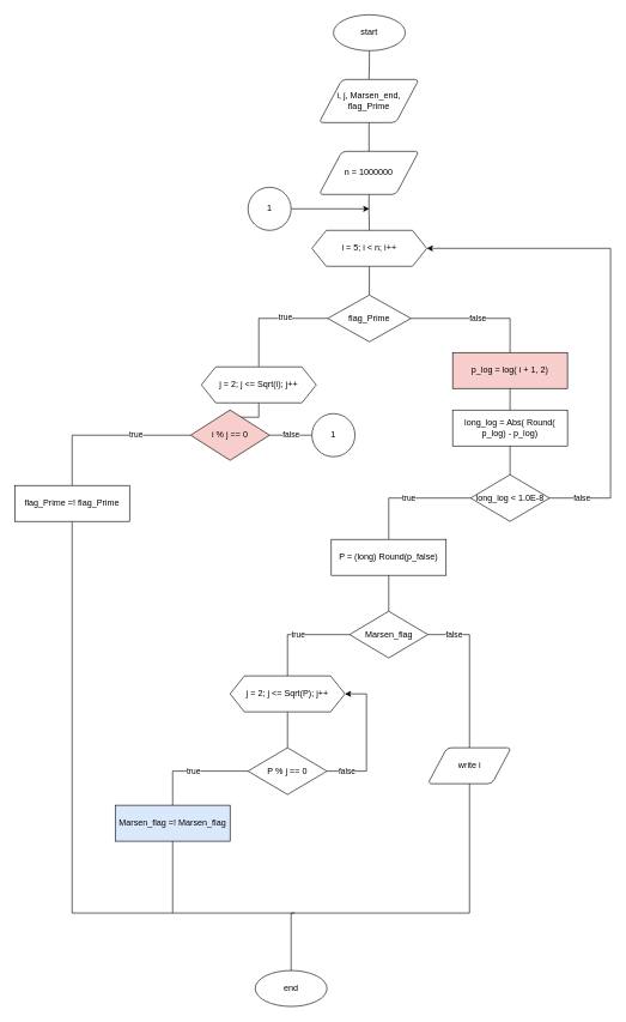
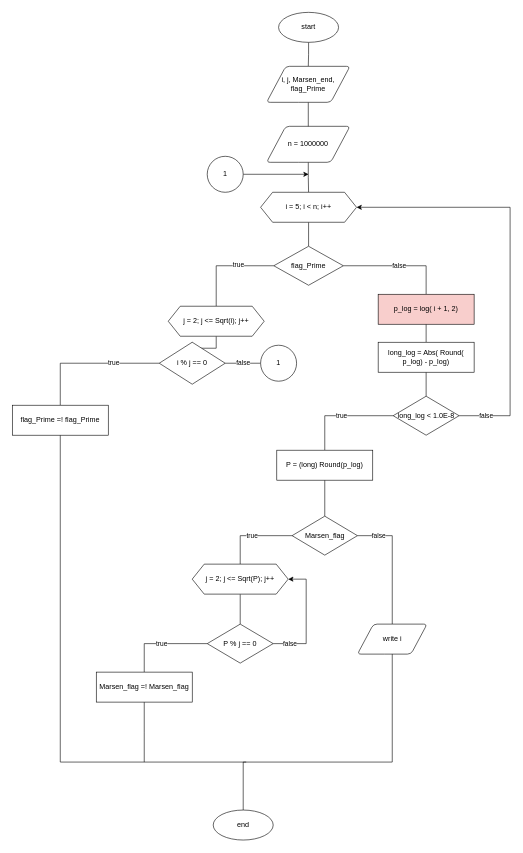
- <mxCell id="15" value="i % j == 0" style="rhombus;whiteSpace=wrap;html=1;strokeWidth=1;fillColor=#f8cecc;" vertex="1" parent="1"><mxGeometry x="265" y="570" width="110" height="70" as="geometry" /></mxCell>
+ <mxCell id="15" value="i % j == 0" style="rhombus;whiteSpace=wrap;html=1;strokeWidth=1;" vertex="1" parent="1"><mxGeometry x="265" y="570" width="110" height="70" as="geometry" /></mxCell>
- <mxCell id="26" value="P = (long) Round(p_false)" style="rounded=0;whiteSpace=wrap;html=1;strokeWidth=1;" vertex="1" parent="1"><mxGeometry x="461" y="750" width="160" height="50" as="geometry" /></mxCell>
+ <mxCell id="26" value="P = (long) Round(p_log)" style="rounded=0;whiteSpace=wrap;html=1;strokeWidth=1;" vertex="1" parent="1"><mxGeometry x="461" y="750" width="160" height="50" as="geometry" /></mxCell>
- <mxCell id="29" value="Marsen_flag" style="rhombus;whiteSpace=wrap;html=1;rounded=0;strokeWidth=1;" vertex="1" parent="1"><mxGeometry x="486.5" y="850" width="109" height="65" as="geometry" /></mxCell>
+ <mxCell id="29" value="Marsen_flag" style="rhombus;whiteSpace=wrap;html=1;rounded=0;strokeWidth=1;" vertex="1" parent="1"><mxGeometry x="486.5" y="860" width="109" height="65" as="geometry" /></mxCell>
- <mxCell id="36" value="Marsen_flag =! Marsen_flag" style="rounded=0;whiteSpace=wrap;html=1;strokeWidth=1;fillColor=#dae8fc;" vertex="1" parent="1"><mxGeometry x="160" y="1120" width="160" height="50" as="geometry" /></mxCell>
+ <mxCell id="36" value="Marsen_flag =! Marsen_flag" style="rounded=0;whiteSpace=wrap;html=1;strokeWidth=1;" vertex="1" parent="1"><mxGeometry x="160" y="1120" width="160" height="50" as="geometry" /></mxCell>
